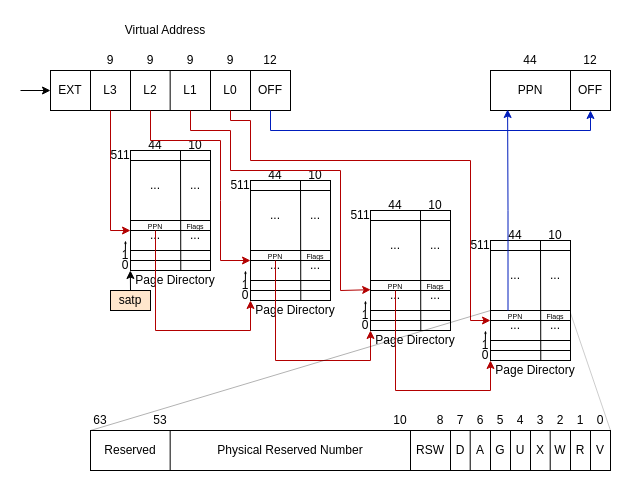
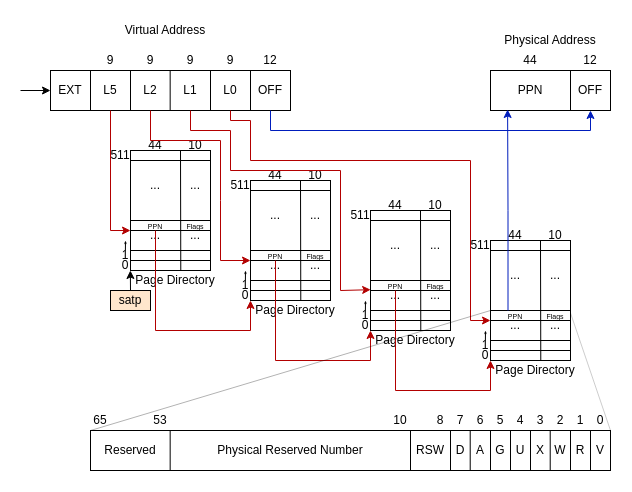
+ <mxCell id="121" value="Physical Address" style="text;strokeColor=none;align=center;fillColor=none;html=1;verticalAlign=middle;whiteSpace=wrap;rounded=0;" vertex="1" parent="1"><mxGeometry x="490" y="30" width="120" height="20" as="geometry" /></mxCell>
- <mxCell id="9" value="L3" style="text;strokeColor=none;align=center;fillColor=none;html=1;verticalAlign=middle;whiteSpace=wrap;rounded=0;" vertex="1" parent="2"><mxGeometry x="40" y="20" width="40" height="40" as="geometry" /></mxCell>
+ <mxCell id="9" value="L5" style="text;strokeColor=none;align=center;fillColor=none;html=1;verticalAlign=middle;whiteSpace=wrap;rounded=0;" vertex="1" parent="2"><mxGeometry x="40" y="20" width="40" height="40" as="geometry" /></mxCell>
- <mxCell id="160" value="63" style="text;strokeColor=none;align=center;fillColor=none;html=1;verticalAlign=middle;whiteSpace=wrap;rounded=0;" vertex="1" parent="1"><mxGeometry x="90" y="410" width="20" height="20" as="geometry" /></mxCell>
+ <mxCell id="160" value="65" style="text;strokeColor=none;align=center;fillColor=none;html=1;verticalAlign=middle;whiteSpace=wrap;rounded=0;" vertex="1" parent="1"><mxGeometry x="90" y="410" width="20" height="20" as="geometry" /></mxCell>
